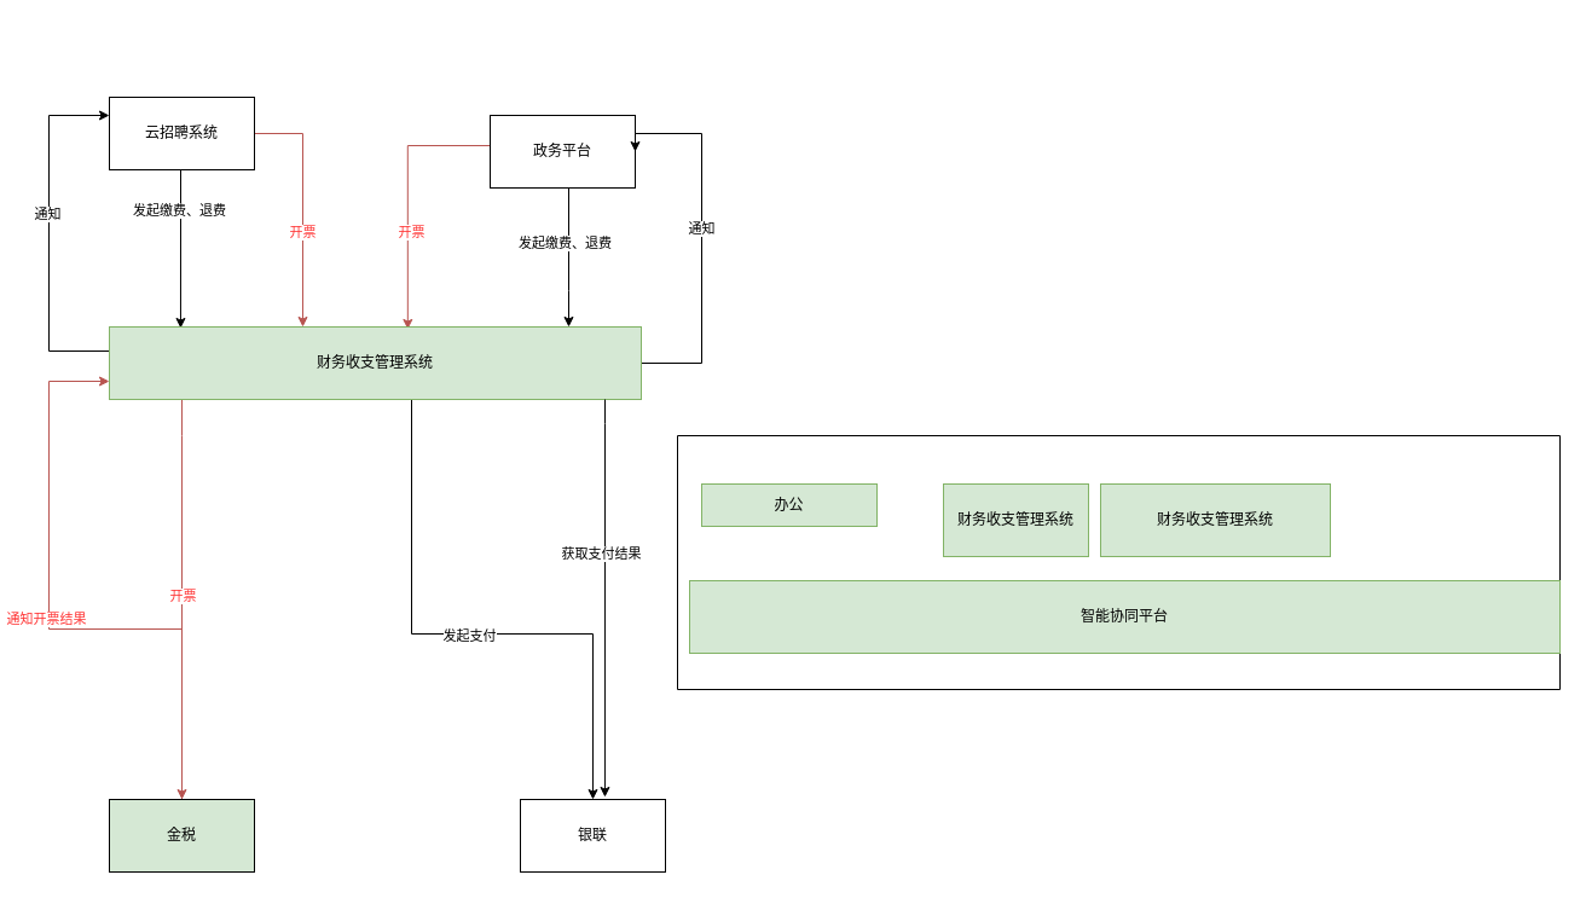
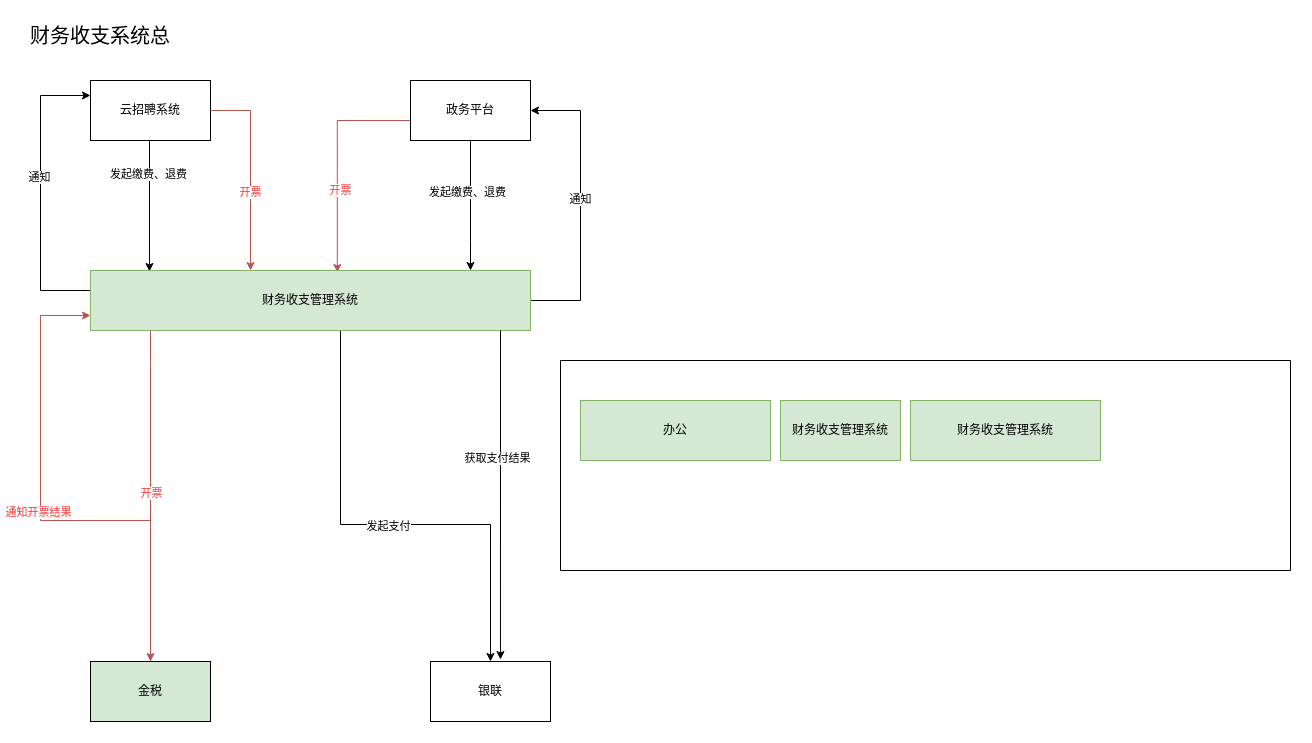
+ <mxCell id="27" value="财务收支系统总" style="text;html=1;align=center;verticalAlign=middle;whiteSpace=wrap;rounded=0;fontSize=20;" parent="1" vertex="1"><mxGeometry x="20" y="20" width="160" height="30" as="geometry" /></mxCell>
- <mxCell id="7" value="政务平台" style="rounded=0;whiteSpace=wrap;html=1;" parent="1" vertex="1"><mxGeometry x="405" y="95" width="120" height="60" as="geometry" /></mxCell>
+ <mxCell id="7" value="政务平台" style="rounded=0;whiteSpace=wrap;html=1;" parent="1" vertex="1"><mxGeometry x="410" y="80" width="120" height="60" as="geometry" /></mxCell>
- <mxCell id="31" value="办公" style="rounded=0;whiteSpace=wrap;html=1;fillColor=#d5e8d4;strokeColor=#82b366;" vertex="1" parent="28"><mxGeometry x="20" y="40" width="145" height="35" as="geometry" /></mxCell>
+ <mxCell id="31" value="办公" style="rounded=0;whiteSpace=wrap;html=1;fillColor=#d5e8d4;strokeColor=#82b366;" vertex="1" parent="28"><mxGeometry x="20" y="40" width="190" height="60" as="geometry" /></mxCell>
- <mxCell id="29" value="智能协同平台" style="rounded=0;whiteSpace=wrap;html=1;fillColor=#d5e8d4;strokeColor=#82b366;" vertex="1" parent="28"><mxGeometry x="10" y="120" width="720" height="60" as="geometry" /></mxCell>
